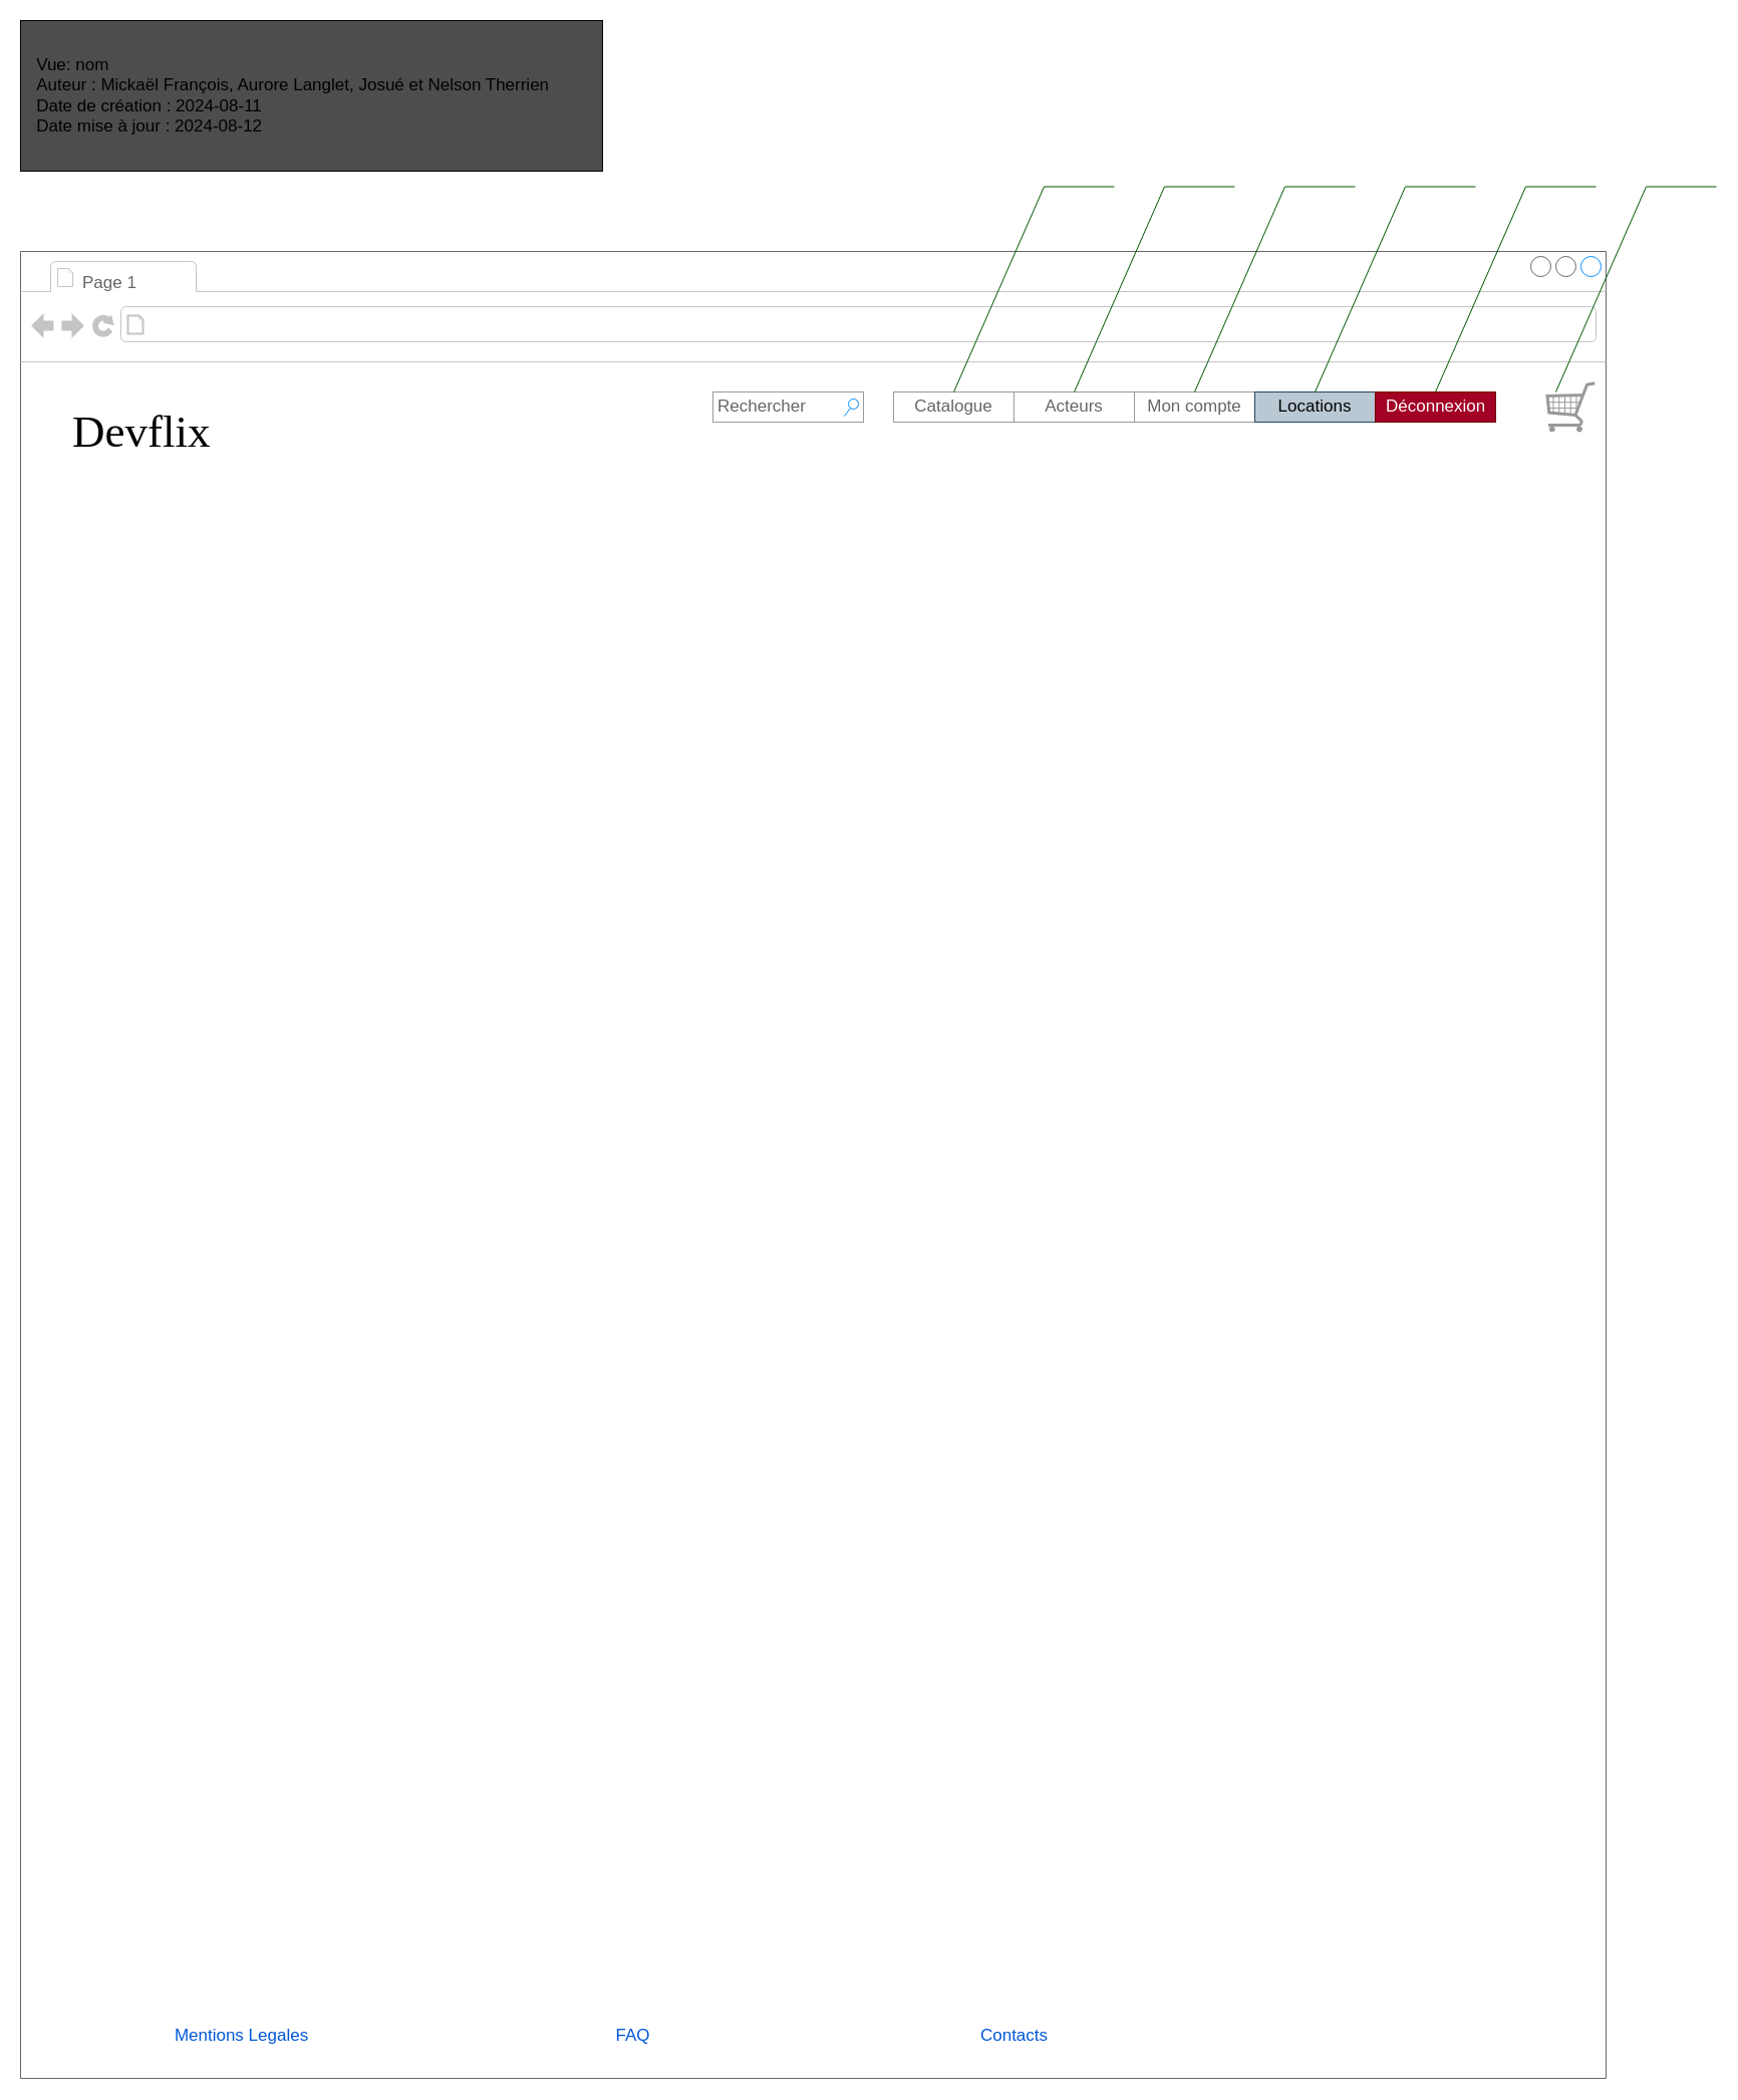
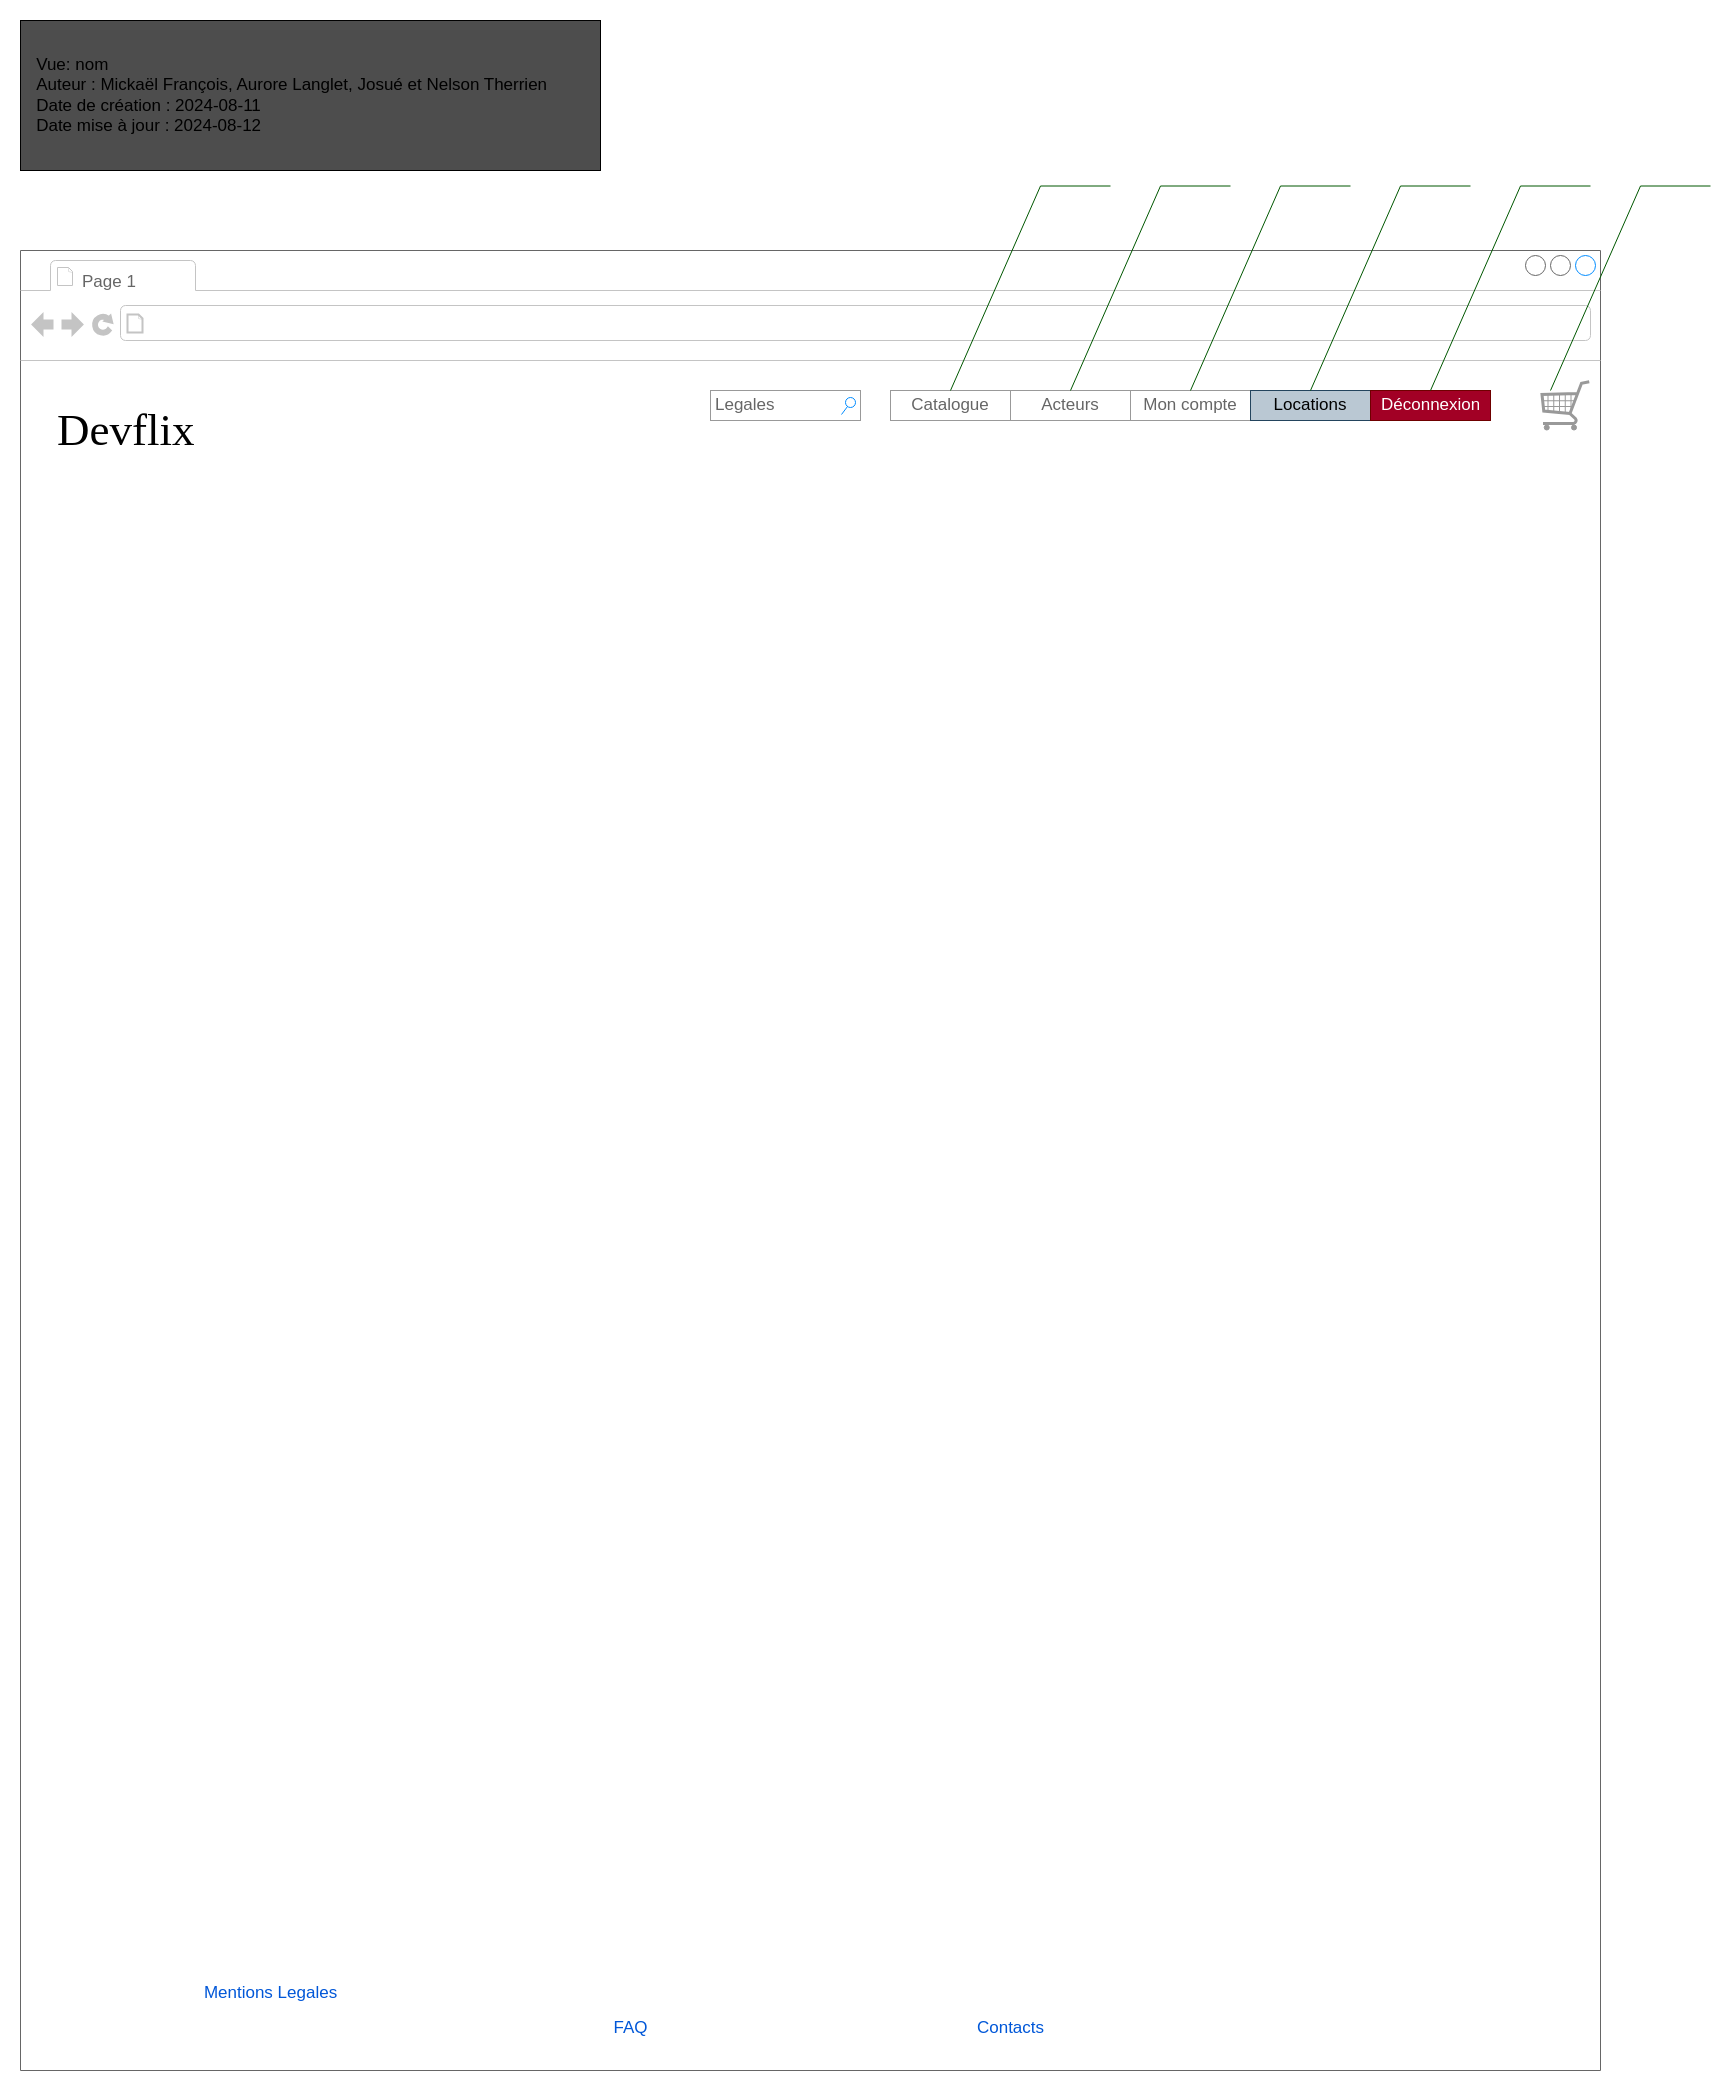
- <mxCell id="10" value="&lt;font style=&quot;font-size: 17px;&quot;&gt;Rechercher&lt;/font&gt;" style="strokeWidth=1;shadow=0;dashed=0;align=center;html=1;shape=mxgraph.mockup.forms.searchBox;strokeColor=#999999;mainText=;strokeColor2=#008cff;fontColor=#666666;fontSize=17;align=left;spacingLeft=3;whiteSpace=wrap;" parent="1" vertex="1"><mxGeometry x="710" y="390" width="150" height="30" as="geometry" /></mxCell>
+ <mxCell id="10" value="&lt;font style=&quot;font-size: 17px;&quot;&gt;Legales&lt;/font&gt;" style="strokeWidth=1;shadow=0;dashed=0;align=center;html=1;shape=mxgraph.mockup.forms.searchBox;strokeColor=#999999;mainText=;strokeColor2=#008cff;fontColor=#666666;fontSize=17;align=left;spacingLeft=3;whiteSpace=wrap;" parent="1" vertex="1"><mxGeometry x="710" y="390" width="150" height="30" as="geometry" /></mxCell>
- <mxCell id="5" value="Devflix" style="text;html=1;points=[];align=left;verticalAlign=top;spacingTop=-4;fontSize=45;fontFamily=Verdana;" parent="1" vertex="1"><mxGeometry x="70" y="400" width="340" height="50" as="geometry" /></mxCell>
+ <mxCell id="5" value="Devflix" style="text;html=1;points=[];align=left;verticalAlign=top;spacingTop=-4;fontSize=45;fontFamily=Verdana;" parent="1" vertex="1"><mxGeometry x="55" y="400" width="340" height="50" as="geometry" /></mxCell>
- <mxCell id="6" value="Mentions Legales" style="fillColor=none;strokeColor=none;html=1;fontColor=#0057D8;align=center;verticalAlign=middle;fontStyle=0;fontSize=17;" parent="1" vertex="1"><mxGeometry x="115" y="1990" width="250" height="75" as="geometry" /></mxCell>
+ <mxCell id="6" value="Mentions Legales" style="fillColor=none;strokeColor=none;html=1;fontColor=#0057D8;align=center;verticalAlign=middle;fontStyle=0;fontSize=17;" parent="1" vertex="1"><mxGeometry x="145" y="1955" width="250" height="75" as="geometry" /></mxCell>
